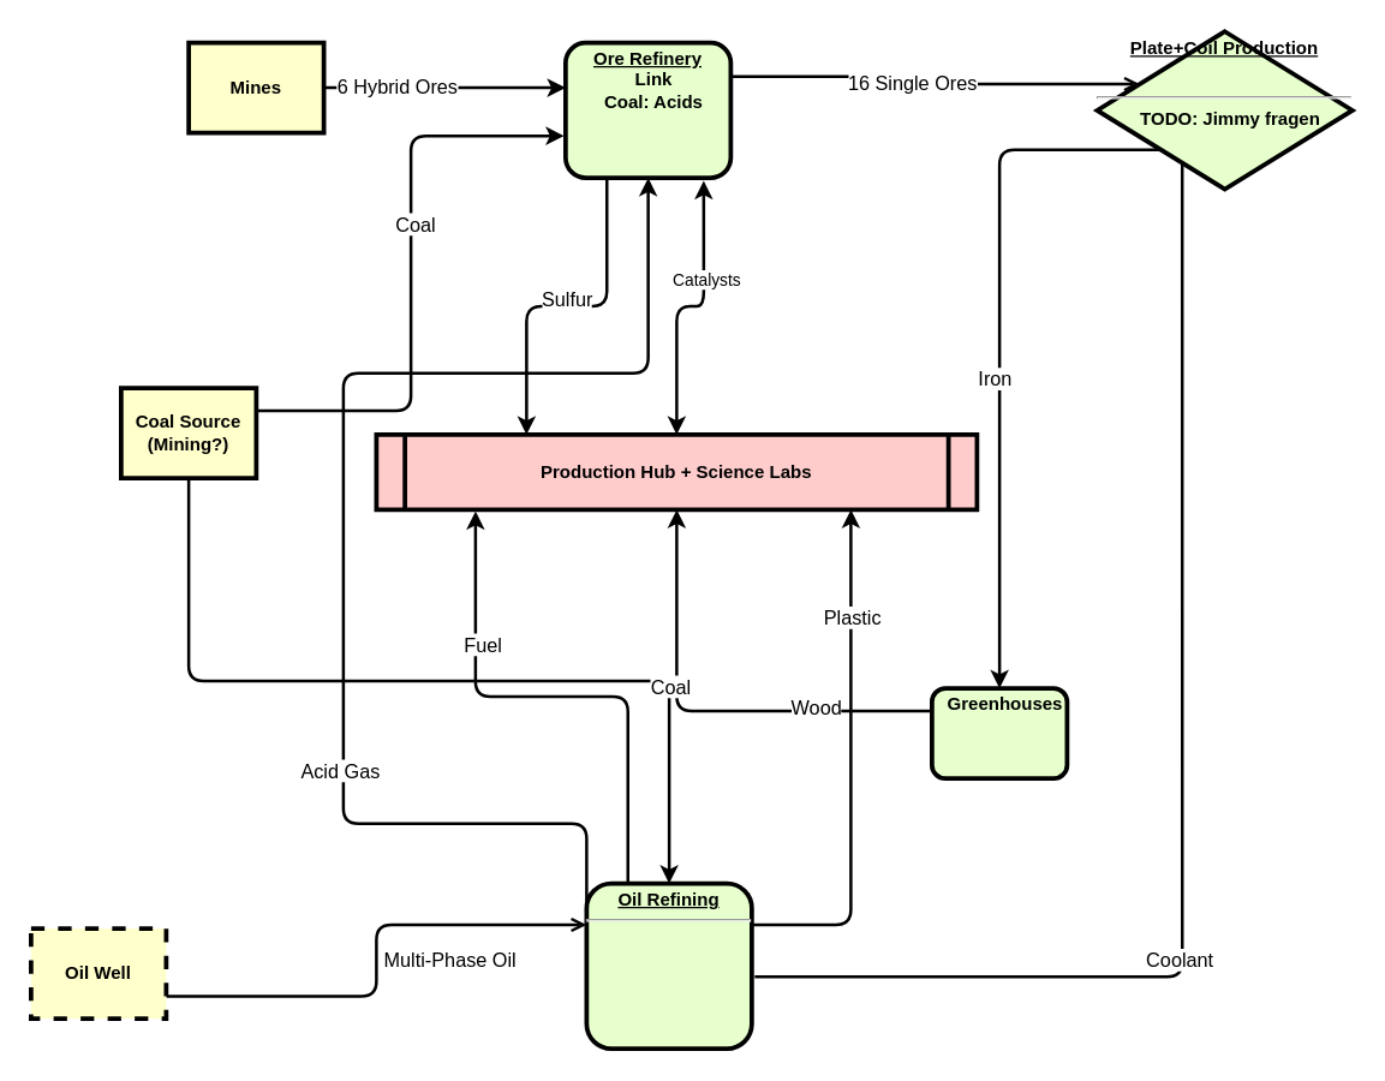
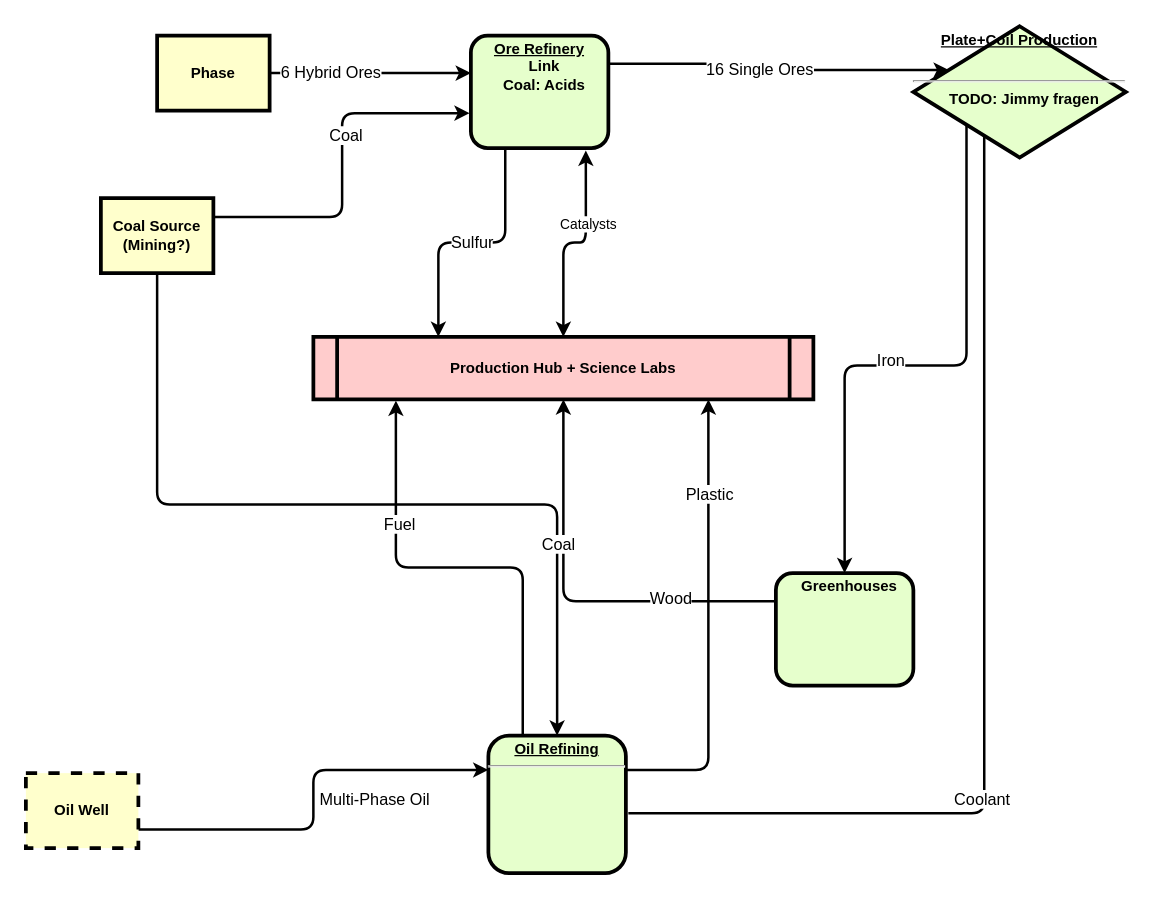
- <mxCell id="26" value="" style="edgeStyle=orthogonalEdgeStyle;strokeWidth=2;entryX=0;entryY=0.25;entryDx=0;entryDy=0;exitX=1;exitY=0.25;exitDx=0;exitDy=0;endArrow=open;" parent="1" source="4" target="11" edge="1"><mxGeometry width="100" height="100" relative="1" as="geometry"><mxPoint x="489" y="57.523" as="sourcePoint" /><mxPoint x="620" y="60" as="targetPoint" /></mxGeometry></mxCell>
+ <mxCell id="26" value="" style="edgeStyle=orthogonalEdgeStyle;strokeWidth=2;entryX=0;entryY=0.25;entryDx=0;entryDy=0;exitX=1;exitY=0.25;exitDx=0;exitDy=0;" parent="1" source="4" target="11" edge="1"><mxGeometry width="100" height="100" relative="1" as="geometry"><mxPoint x="489" y="57.523" as="sourcePoint" /><mxPoint x="620" y="60" as="targetPoint" /></mxGeometry></mxCell>
- <mxCell id="5" value="Mines" style="whiteSpace=wrap;align=center;verticalAlign=middle;fontStyle=1;strokeWidth=3;fillColor=#FFFFCC" parent="1" vertex="1"><mxGeometry x="125" y="28" width="90" height="60" as="geometry" /></mxCell>
+ <mxCell id="5" value="Phase" style="whiteSpace=wrap;align=center;verticalAlign=middle;fontStyle=1;strokeWidth=3;fillColor=#FFFFCC" parent="1" vertex="1"><mxGeometry x="125" y="28" width="90" height="60" as="geometry" /></mxCell>
- <mxCell id="30" value="Coal Source&#10;(Mining?)" style="whiteSpace=wrap;align=center;verticalAlign=middle;fontStyle=1;strokeWidth=3;fillColor=#FFFFCC" parent="1" vertex="1"><mxGeometry x="80" y="258" width="90" height="60" as="geometry" /></mxCell>
+ <mxCell id="30" value="Coal Source&#10;(Mining?)" style="whiteSpace=wrap;align=center;verticalAlign=middle;fontStyle=1;strokeWidth=3;fillColor=#FFFFCC" parent="1" vertex="1"><mxGeometry x="80" y="158" width="90" height="60" as="geometry" /></mxCell>
- <mxCell id="8" value="Production Hub + Science Labs" style="shape=process;whiteSpace=wrap;align=center;verticalAlign=middle;size=0.048;fontStyle=1;strokeWidth=3;fillColor=#FFCCCC" parent="1" vertex="1"><mxGeometry x="250" y="289" width="400" height="50" as="geometry" /></mxCell>
+ <mxCell id="8" value="Production Hub + Science Labs" style="shape=process;whiteSpace=wrap;align=center;verticalAlign=middle;size=0.048;fontStyle=1;strokeWidth=3;fillColor=#FFCCCC" parent="1" vertex="1"><mxGeometry x="250" y="269" width="400" height="50" as="geometry" /></mxCell>
- <mxCell id="17" style="edgeStyle=orthogonalEdgeStyle;rounded=1;orthogonalLoop=1;jettySize=auto;html=1;exitX=0;exitY=0.75;exitDx=0;exitDy=0;strokeColor=#000000;strokeWidth=2;fontSize=13;jumpStyle=none;" parent="1" source="23" target="4" edge="1"><mxGeometry relative="1" as="geometry"><Array as="points"><mxPoint x="390" y="548" /><mxPoint x="228" y="548" /><mxPoint x="228" y="248" /><mxPoint x="431" y="248" /></Array></mxGeometry></mxCell>
- <mxCell id="18" value="Acid Gas" style="edgeLabel;html=1;align=center;verticalAlign=middle;resizable=0;points=[];fontSize=13;" parent="17" vertex="1" connectable="0"><mxGeometry x="-0.302" y="4" relative="1" as="geometry"><mxPoint x="1" as="offset" /></mxGeometry></mxCell>
- <mxCell id="14" value="&lt;p style=&quot;margin: 0px ; margin-top: 4px ; text-align: center ; text-decoration: underline&quot;&gt;&lt;/p&gt;&lt;p style=&quot;margin: 0px ; margin-left: 8px&quot;&gt;Greenhouses&lt;/p&gt;&lt;p style=&quot;margin: 0px ; margin-left: 8px&quot;&gt;&lt;br&gt;&lt;/p&gt;&lt;p style=&quot;margin: 0px ; margin-left: 8px&quot;&gt;&lt;br&gt;&lt;/p&gt;" style="verticalAlign=middle;align=center;overflow=fill;fontSize=12;fontFamily=Helvetica;html=1;rounded=1;fontStyle=1;strokeWidth=3;fillColor=#E6FFCC" parent="1" vertex="1"><mxGeometry x="620" y="458" width="90" height="60" as="geometry" /></mxCell>
+ <mxCell id="14" value="&lt;p style=&quot;margin: 0px ; margin-top: 4px ; text-align: center ; text-decoration: underline&quot;&gt;&lt;/p&gt;&lt;p style=&quot;margin: 0px ; margin-left: 8px&quot;&gt;Greenhouses&lt;/p&gt;&lt;p style=&quot;margin: 0px ; margin-left: 8px&quot;&gt;&lt;br&gt;&lt;/p&gt;&lt;p style=&quot;margin: 0px ; margin-left: 8px&quot;&gt;&lt;br&gt;&lt;/p&gt;" style="verticalAlign=middle;align=center;overflow=fill;fontSize=12;fontFamily=Helvetica;html=1;rounded=1;fontStyle=1;strokeWidth=3;fillColor=#E6FFCC" parent="1" vertex="1"><mxGeometry x="620" y="458" width="110" height="90" as="geometry" /></mxCell>
- <mxCell id="33" style="edgeStyle=orthogonalEdgeStyle;rounded=1;orthogonalLoop=1;jettySize=auto;html=1;exitX=1;exitY=0.75;exitDx=0;exitDy=0;entryX=0;entryY=0.25;entryDx=0;entryDy=0;strokeColor=#000000;strokeWidth=2;fontSize=13;endArrow=open;" parent="1" source="35" target="23" edge="1"><mxGeometry relative="1" as="geometry"><mxPoint x="140" y="641.72" as="sourcePoint" /><mxPoint x="420" y="614.22" as="targetPoint" /></mxGeometry></mxCell>
+ <mxCell id="33" style="edgeStyle=orthogonalEdgeStyle;rounded=1;orthogonalLoop=1;jettySize=auto;html=1;exitX=1;exitY=0.75;exitDx=0;exitDy=0;entryX=0;entryY=0.25;entryDx=0;entryDy=0;strokeColor=#000000;strokeWidth=2;fontSize=13;" parent="1" source="35" target="23" edge="1"><mxGeometry relative="1" as="geometry"><mxPoint x="140" y="641.72" as="sourcePoint" /><mxPoint x="420" y="614.22" as="targetPoint" /></mxGeometry></mxCell>
